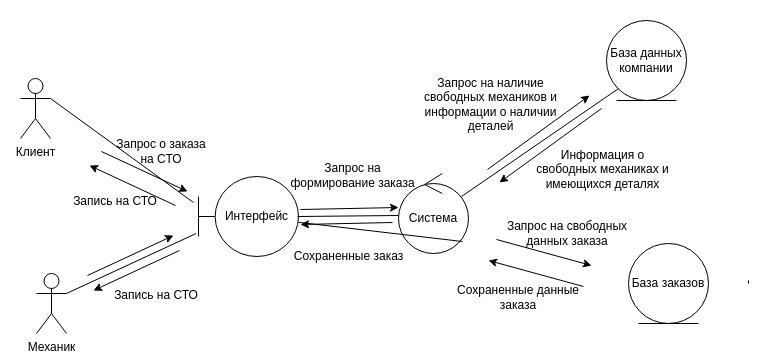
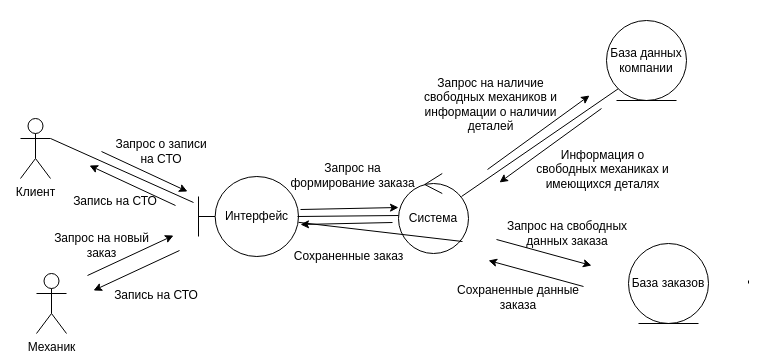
- <mxCell id="2" value="&lt;div&gt;Клиент&lt;/div&gt;" style="shape=umlActor;verticalLabelPosition=bottom;verticalAlign=top;html=1;outlineConnect=0;" parent="1" vertex="1"><mxGeometry x="20" y="78" width="30" height="60" as="geometry" /></mxCell>
+ <mxCell id="2" value="&lt;div&gt;Клиент&lt;/div&gt;" style="shape=umlActor;verticalLabelPosition=bottom;verticalAlign=top;html=1;outlineConnect=0;" parent="1" vertex="1"><mxGeometry x="20" y="118" width="30" height="60" as="geometry" /></mxCell>
- <mxCell id="3" value="Запрос о заказа на СТО" style="text;html=1;align=center;verticalAlign=middle;whiteSpace=wrap;rounded=0;" parent="1" vertex="1"><mxGeometry x="111" y="136" width="100" height="30" as="geometry" /></mxCell>
+ <mxCell id="3" value="Запрос о записи на СТО" style="text;html=1;align=center;verticalAlign=middle;whiteSpace=wrap;rounded=0;" parent="1" vertex="1"><mxGeometry x="111" y="136" width="100" height="30" as="geometry" /></mxCell>
+ <mxCell id="14" value="Запрос на новый заказ" style="text;html=1;align=center;verticalAlign=middle;whiteSpace=wrap;rounded=0;" vertex="1" parent="1"><mxGeometry x="45" y="230" width="113" height="30" as="geometry" /></mxCell>
- <mxCell id="20" value="" style="endArrow=none;html=1;rounded=0;exitX=1;exitY=0.333;exitDx=0;exitDy=0;exitPerimeter=0;entryX=-0.024;entryY=0.713;entryDx=0;entryDy=0;entryPerimeter=0;" edge="1" parent="1" source="5" target="15"><mxGeometry width="50" height="50" relative="1" as="geometry"><mxPoint x="90" y="321" as="sourcePoint" /><mxPoint x="140" y="271" as="targetPoint" /></mxGeometry></mxCell>
